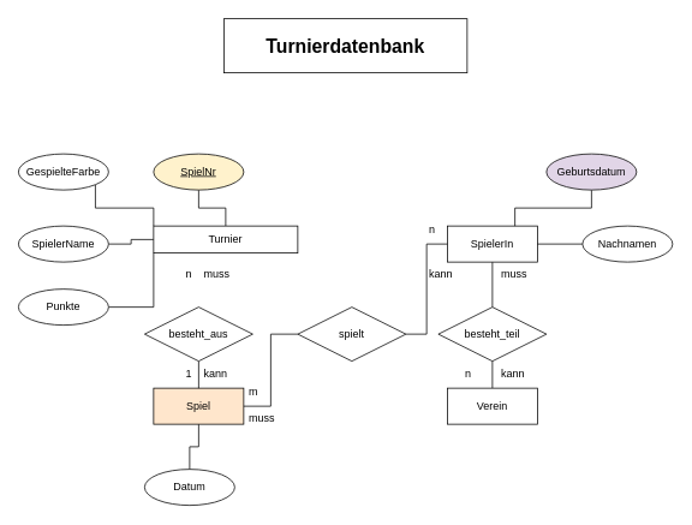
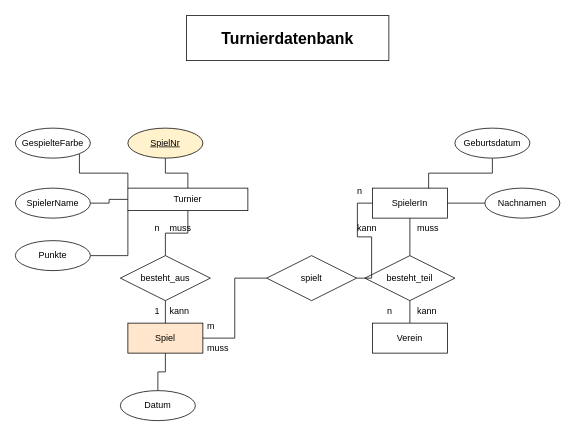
- <mxCell id="8" value="Geburtsdatum" style="ellipse;whiteSpace=wrap;html=1;align=center;fillColor=#e1d5e7;" parent="1" vertex="1"><mxGeometry x="606" y="170" width="100" height="40" as="geometry" /></mxCell>
+ <mxCell id="8" value="Geburtsdatum" style="ellipse;whiteSpace=wrap;html=1;align=center;" parent="1" vertex="1"><mxGeometry x="606" y="170" width="100" height="40" as="geometry" /></mxCell>
+ <mxCell id="15" style="edgeStyle=orthogonalEdgeStyle;rounded=0;orthogonalLoop=1;jettySize=auto;html=1;exitX=0.5;exitY=1;exitDx=0;exitDy=0;entryX=0.5;entryY=0;entryDx=0;entryDy=0;endArrow=none;endFill=0;" edge="1" parent="1" source="16" target="28"><mxGeometry relative="1" as="geometry" /></mxCell>
- <mxCell id="26" value="spielt" style="shape=rhombus;perimeter=rhombusPerimeter;whiteSpace=wrap;html=1;align=center;" vertex="1" parent="1"><mxGeometry x="330" y="340" width="120" height="60" as="geometry" /></mxCell>
+ <mxCell id="26" value="spielt" style="shape=rhombus;perimeter=rhombusPerimeter;whiteSpace=wrap;html=1;align=center;" vertex="1" parent="1"><mxGeometry x="355" y="340" width="120" height="60" as="geometry" /></mxCell>
